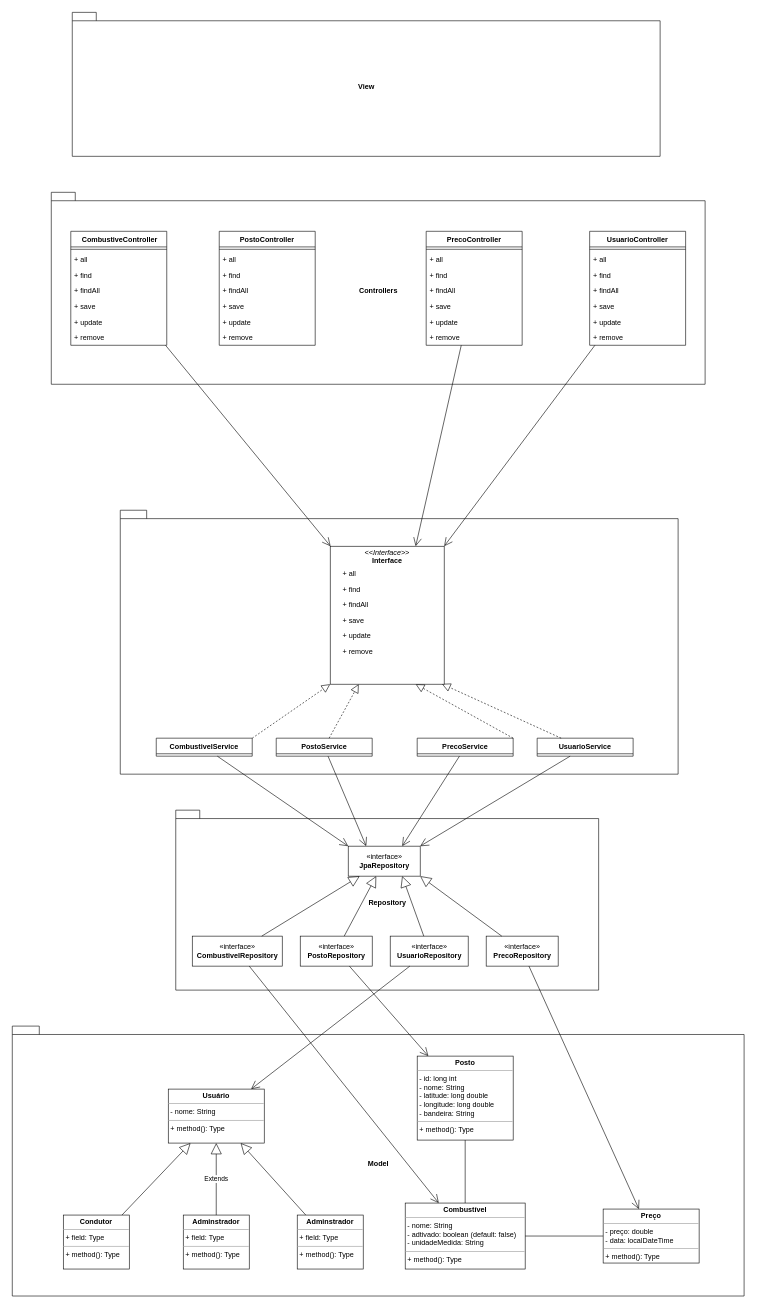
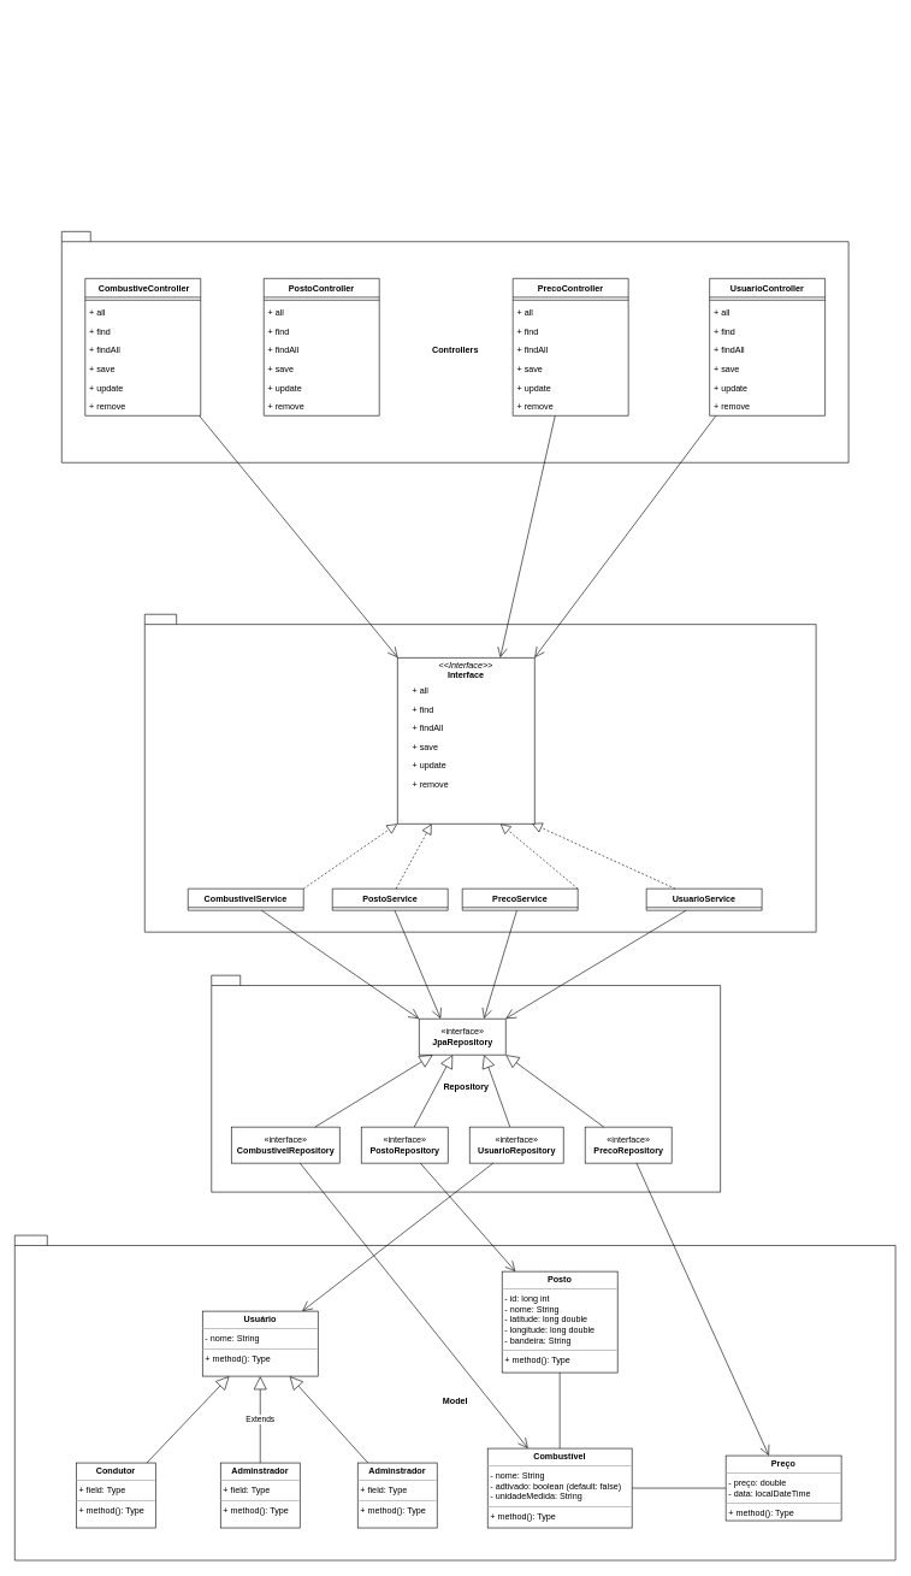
- <mxCell id="63" value="View" style="shape=folder;fontStyle=1;spacingTop=10;tabWidth=40;tabHeight=14;tabPosition=left;html=1;labelBackgroundColor=none;fontColor=default;" vertex="1" parent="1"><mxGeometry x="120" y="20" width="980" height="240" as="geometry" /></mxCell>
- <mxCell id="61" value="PrecoService" style="swimlane;fontStyle=1;align=center;verticalAlign=top;childLayout=stackLayout;horizontal=1;startSize=26;horizontalStack=0;resizeParent=1;resizeParentMax=0;resizeLast=0;collapsible=1;marginBottom=0;labelBackgroundColor=none;fontColor=default;" vertex="1" parent="1"><mxGeometry x="695" y="1230" width="160" height="30" as="geometry" /></mxCell>
+ <mxCell id="61" value="PrecoService" style="swimlane;fontStyle=1;align=center;verticalAlign=top;childLayout=stackLayout;horizontal=1;startSize=26;horizontalStack=0;resizeParent=1;resizeParentMax=0;resizeLast=0;collapsible=1;marginBottom=0;labelBackgroundColor=none;fontColor=default;" vertex="1" parent="1"><mxGeometry x="640" y="1230" width="160" height="30" as="geometry" /></mxCell>
